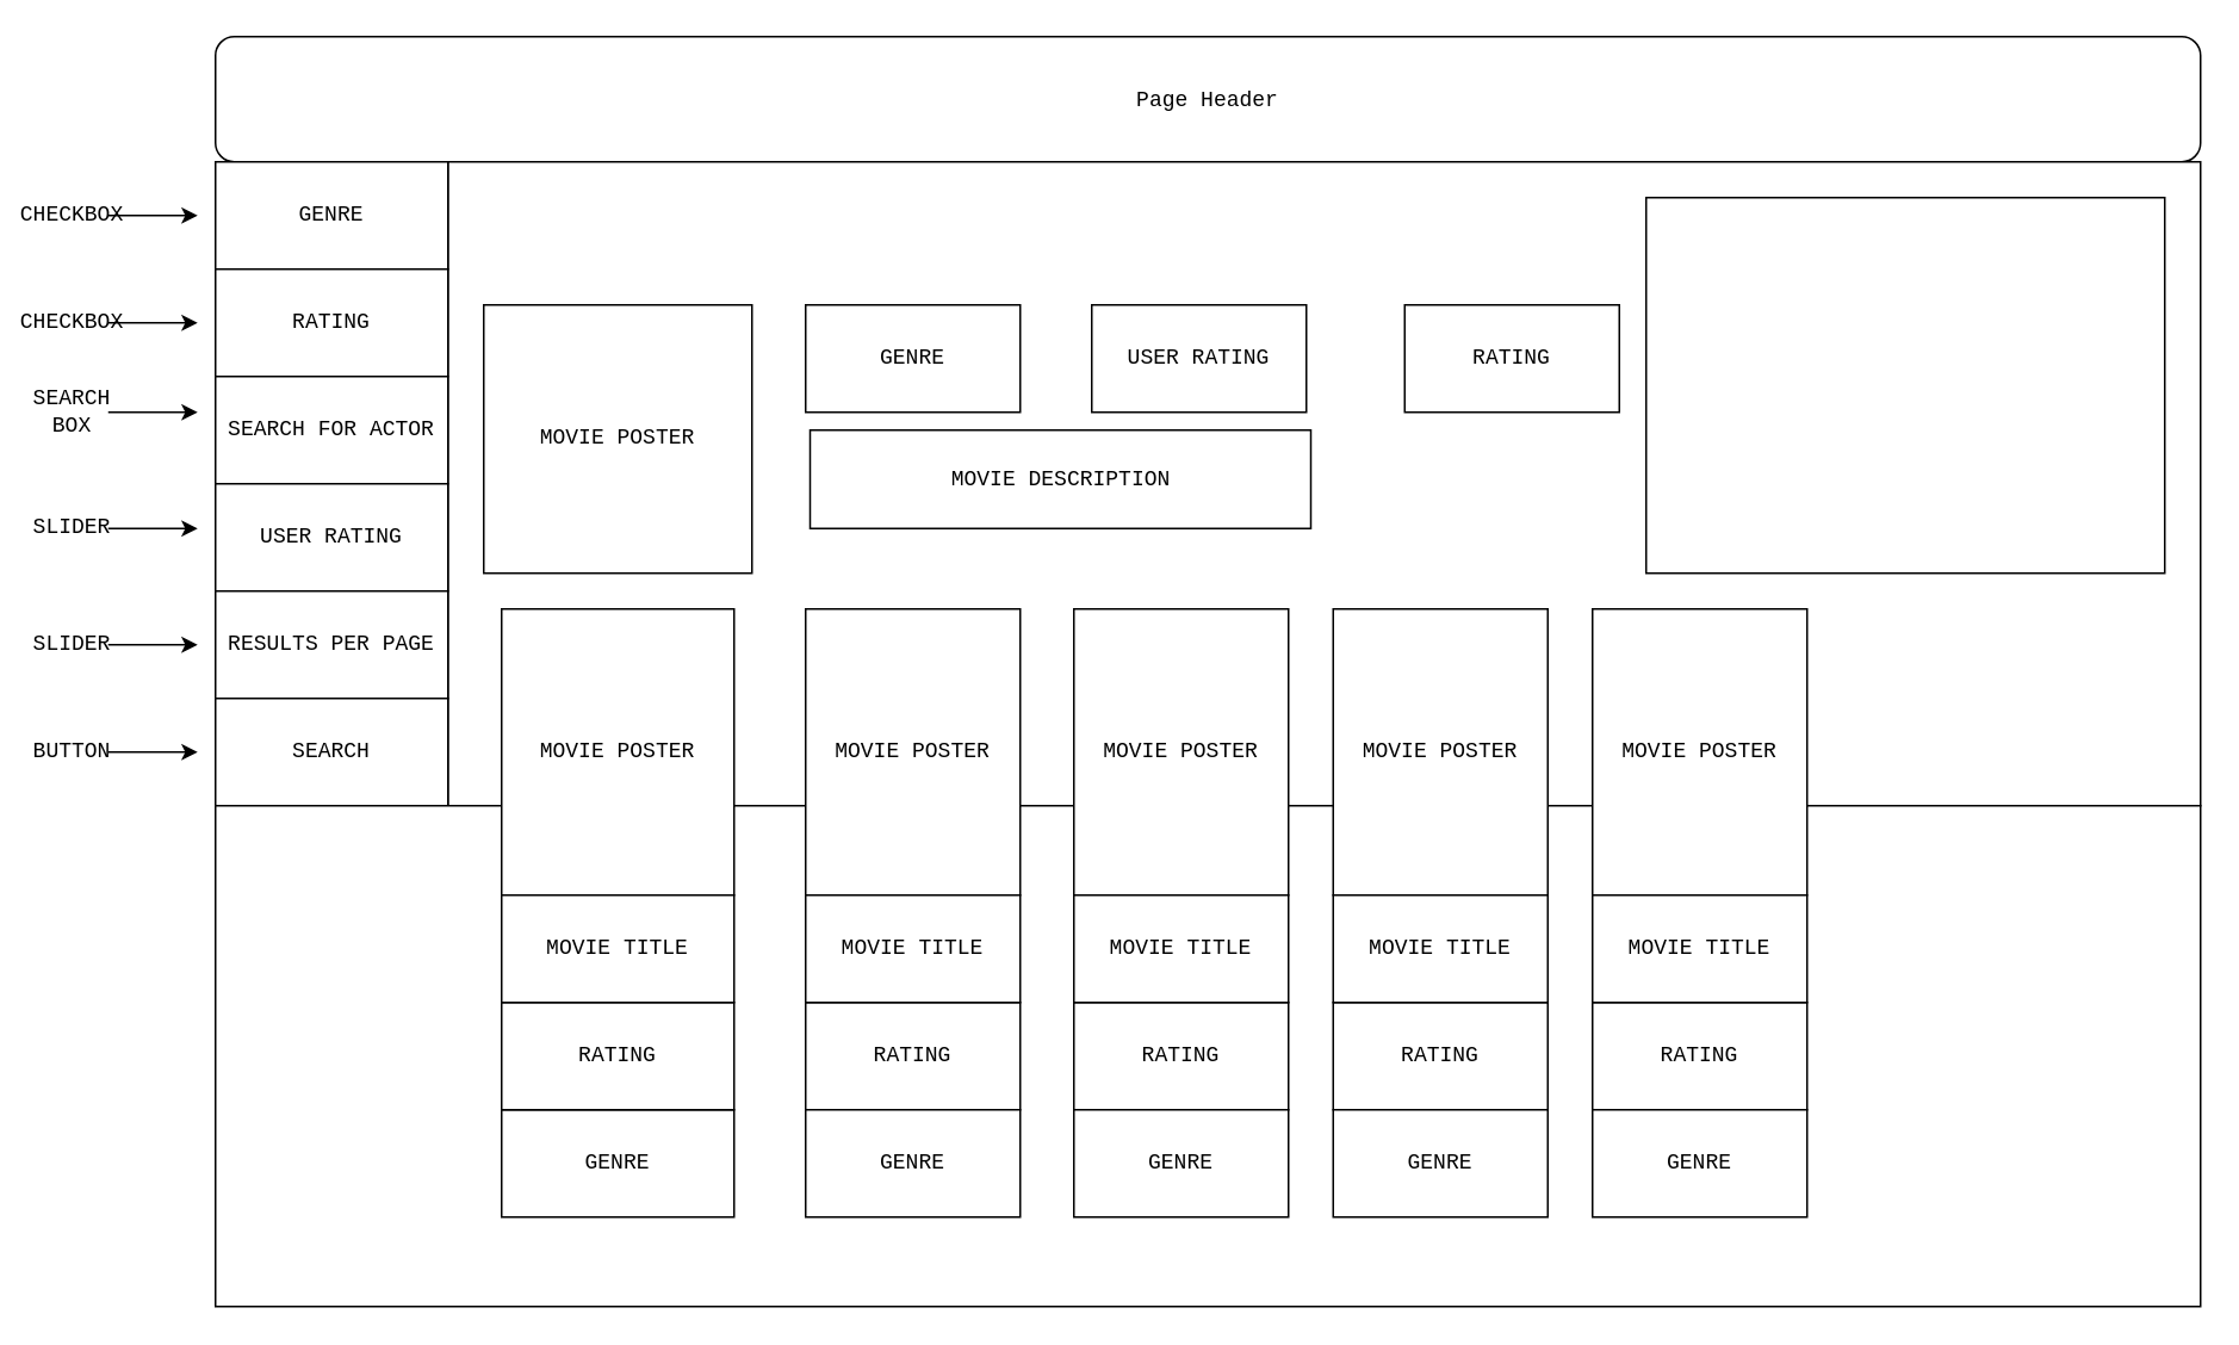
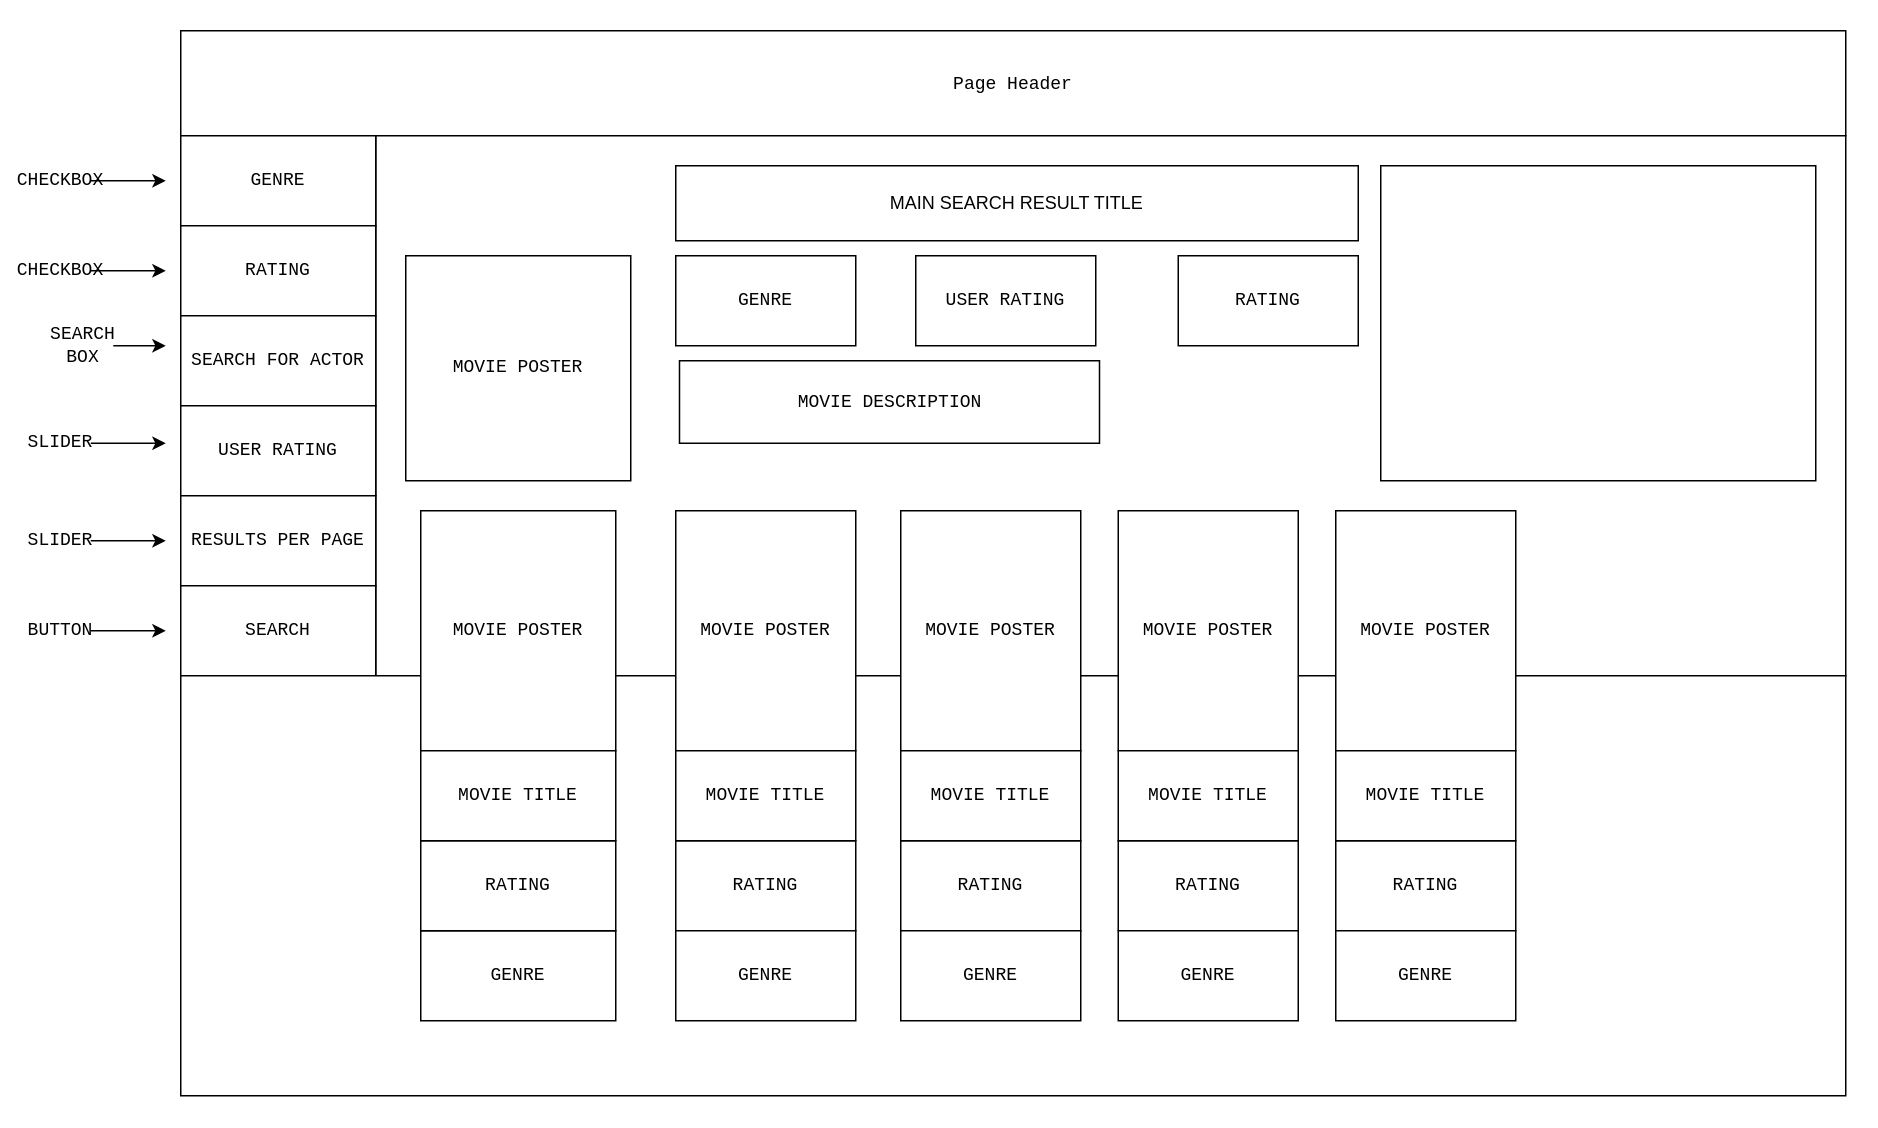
- <mxCell id="2" value="&lt;font face=&quot;Courier New&quot;&gt;Page Header&lt;/font&gt;" style="whiteSpace=wrap;html=1;rounded=1;" vertex="1" parent="1"><mxGeometry x="120" y="20" width="1110" height="70" as="geometry" /></mxCell>
+ <mxCell id="2" value="&lt;font face=&quot;Courier New&quot;&gt;Page Header&lt;/font&gt;" style="rounded=0;whiteSpace=wrap;html=1;" vertex="1" parent="1"><mxGeometry x="120" y="20" width="1110" height="70" as="geometry" /></mxCell>
+ <mxCell id="5" value="MAIN SEARCH RESULT TITLE" style="rounded=0;whiteSpace=wrap;html=1;" vertex="1" parent="1"><mxGeometry x="450" y="110" width="455" height="50" as="geometry" /></mxCell>
- <mxCell id="17" value="SEARCH BOX" style="text;html=1;strokeColor=none;fillColor=none;align=center;verticalAlign=middle;whiteSpace=wrap;rounded=0;fontFamily=Courier New;" vertex="1" parent="1"><mxGeometry x="20" y="220" width="40" height="20" as="geometry" /></mxCell>
+ <mxCell id="17" value="SEARCH BOX" style="text;html=1;strokeColor=none;fillColor=none;align=center;verticalAlign=middle;whiteSpace=wrap;rounded=0;fontFamily=Courier New;" vertex="1" parent="1"><mxGeometry x="35" y="220" width="40" height="20" as="geometry" /></mxCell>
